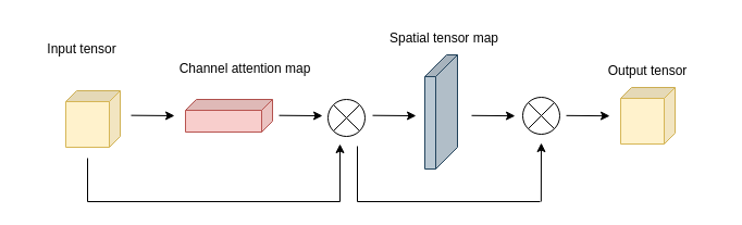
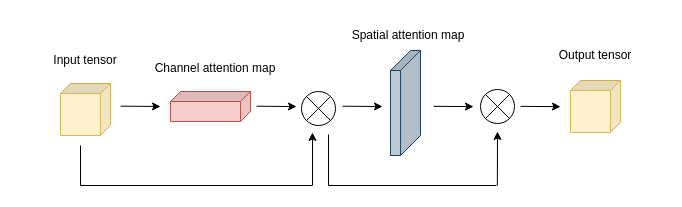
- <mxCell id="16" value="Spatial tensor map" style="text;html=1;align=center;verticalAlign=middle;whiteSpace=wrap;rounded=0;" vertex="1" parent="1"><mxGeometry x="343" y="20" width="130" height="30" as="geometry" /></mxCell>
+ <mxCell id="16" value="Spatial attention map" style="text;html=1;align=center;verticalAlign=middle;whiteSpace=wrap;rounded=0;" vertex="1" parent="1"><mxGeometry x="343" y="20" width="130" height="30" as="geometry" /></mxCell>
- <mxCell id="3" value="Input tensor" style="text;html=1;align=center;verticalAlign=middle;whiteSpace=wrap;rounded=0;" vertex="1" parent="1"><mxGeometry x="10" y="30" width="130" height="30" as="geometry" /></mxCell>
+ <mxCell id="3" value="Input tensor" style="text;html=1;align=center;verticalAlign=middle;whiteSpace=wrap;rounded=0;" vertex="1" parent="1"><mxGeometry x="20" y="45" width="130" height="30" as="geometry" /></mxCell>
- <mxCell id="6" value="Channel attention map" style="text;html=1;align=center;verticalAlign=middle;whiteSpace=wrap;rounded=0;" vertex="1" parent="1"><mxGeometry x="160" y="48" width="130" height="30" as="geometry" /></mxCell>
+ <mxCell id="6" value="Channel attention map" style="text;html=1;align=center;verticalAlign=middle;whiteSpace=wrap;rounded=0;" vertex="1" parent="1"><mxGeometry x="150" y="53" width="130" height="30" as="geometry" /></mxCell>
- <mxCell id="26" value="Output tensor" style="text;html=1;align=center;verticalAlign=middle;whiteSpace=wrap;rounded=0;" vertex="1" parent="1"><mxGeometry x="530" y="50" width="130" height="30" as="geometry" /></mxCell>
+ <mxCell id="26" value="Output tensor" style="text;html=1;align=center;verticalAlign=middle;whiteSpace=wrap;rounded=0;" vertex="1" parent="1"><mxGeometry x="530" y="40" width="130" height="30" as="geometry" /></mxCell>
